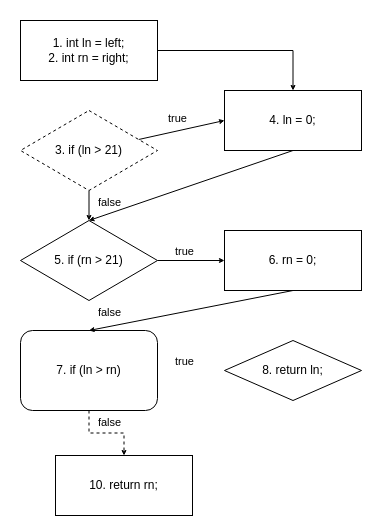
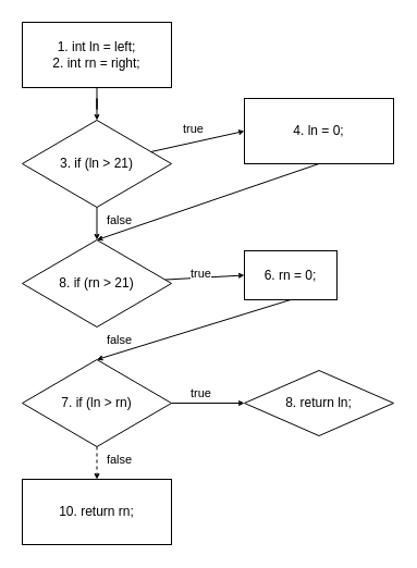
- <mxCell id="2" style="edgeStyle=orthogonalEdgeStyle;rounded=0;orthogonalLoop=1;jettySize=auto;html=1;endSize=3;" edge="1" parent="1" source="3" target="14"><mxGeometry relative="1" as="geometry" /></mxCell>
+ <mxCell id="2" style="edgeStyle=orthogonalEdgeStyle;rounded=0;orthogonalLoop=1;jettySize=auto;html=1;entryX=0.5;entryY=0;entryDx=0;entryDy=0;endSize=3;" edge="1" parent="1" source="3" target="7"><mxGeometry relative="1" as="geometry" /></mxCell>
- <mxCell id="7" value="3. if (ln &amp;gt; 21)" style="rhombus;whiteSpace=wrap;html=1;dashed=1;" vertex="1" parent="1"><mxGeometry x="20" y="110" width="137" height="80" as="geometry" /></mxCell>
+ <mxCell id="7" value="3. if (ln &amp;gt; 21)" style="rhombus;whiteSpace=wrap;html=1;" vertex="1" parent="1"><mxGeometry x="20" y="110" width="137" height="80" as="geometry" /></mxCell>
- <mxCell id="9" value="5. if (rn &amp;gt; 21)" style="rhombus;whiteSpace=wrap;html=1;" vertex="1" parent="1"><mxGeometry x="20" y="220" width="137" height="80" as="geometry" /></mxCell>
+ <mxCell id="9" value="8. if (rn &amp;gt; 21)" style="rhombus;whiteSpace=wrap;html=1;" vertex="1" parent="1"><mxGeometry x="20" y="220" width="137" height="80" as="geometry" /></mxCell>
- <mxCell id="15" value="6. rn = 0;" style="rounded=0;whiteSpace=wrap;html=1;" vertex="1" parent="1"><mxGeometry x="224" y="230" width="137" height="60" as="geometry" /></mxCell>
+ <mxCell id="15" value="6. rn = 0;" style="rounded=0;whiteSpace=wrap;html=1;" vertex="1" parent="1"><mxGeometry x="224" y="230" width="85" height="45" as="geometry" /></mxCell>
- <mxCell id="12" value="7. if (ln &amp;gt; rn)" style="whiteSpace=wrap;html=1;rounded=1;" vertex="1" parent="1"><mxGeometry x="20" y="330" width="137" height="80" as="geometry" /></mxCell>
+ <mxCell id="12" value="7. if (ln &amp;gt; rn)" style="rhombus;whiteSpace=wrap;html=1;" vertex="1" parent="1"><mxGeometry x="20" y="330" width="137" height="80" as="geometry" /></mxCell>
+ <mxCell id="11" style="edgeStyle=none;rounded=0;orthogonalLoop=1;jettySize=auto;html=1;endSize=3;" edge="1" parent="1" source="12" target="16"><mxGeometry relative="1" as="geometry" /></mxCell>
- <mxCell id="17" value="10. return rn;" style="rounded=0;whiteSpace=wrap;html=1;" vertex="1" parent="1"><mxGeometry x="55" y="455" width="137" height="60" as="geometry" /></mxCell>
+ <mxCell id="17" value="10. return rn;" style="rounded=0;whiteSpace=wrap;html=1;" vertex="1" parent="1"><mxGeometry x="20" y="440" width="137" height="60" as="geometry" /></mxCell>
